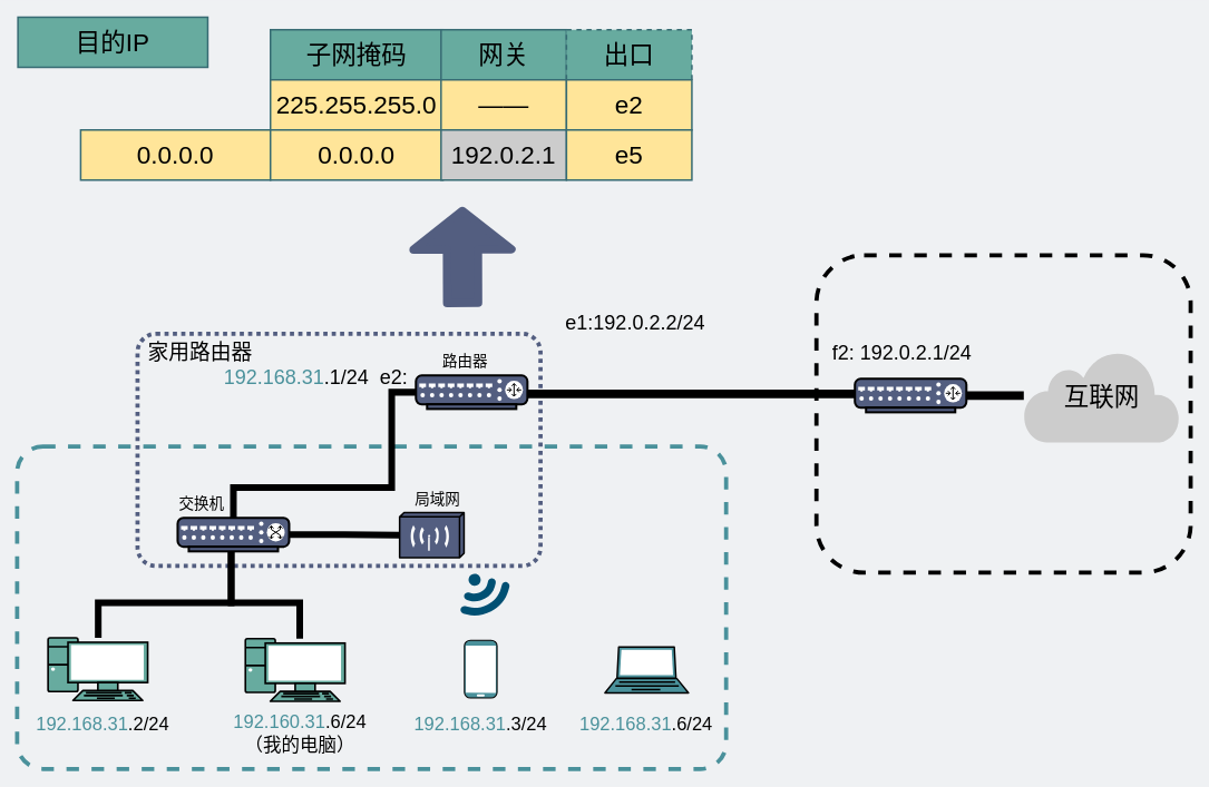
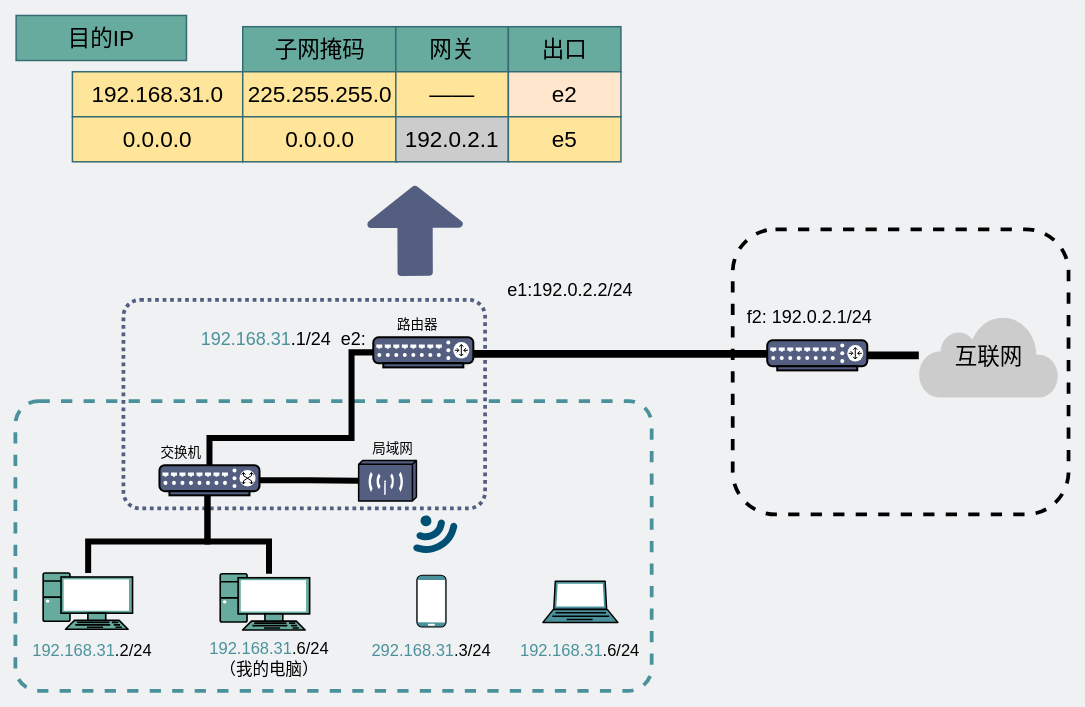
- <mxCell id="32" value="出口" style="rounded=0;whiteSpace=wrap;html=1;strokeColor=#376B73;strokeWidth=2;fontSize=30;fillColor=#67AB9F;dashed=1;" parent="1" vertex="1"><mxGeometry x="677.02" y="35" width="150" height="60" as="geometry" /></mxCell>
+ <mxCell id="32" value="出口" style="rounded=0;whiteSpace=wrap;html=1;strokeColor=#376B73;strokeWidth=2;fontSize=30;fillColor=#67AB9F;" parent="1" vertex="1"><mxGeometry x="677.02" y="35" width="150" height="60" as="geometry" /></mxCell>
+ <mxCell id="10" value="192.168.31.0" style="rounded=0;whiteSpace=wrap;html=1;strokeColor=#376B73;strokeWidth=2;fontSize=30;fillColor=#FFE599;" parent="1" vertex="1"><mxGeometry x="96" y="95" width="227" height="60" as="geometry" /></mxCell>
- <mxCell id="33" value="e2" style="rounded=0;whiteSpace=wrap;html=1;strokeColor=#376B73;strokeWidth=2;fontSize=30;fillColor=#FFE599;" parent="1" vertex="1"><mxGeometry x="677.02" y="95" width="150" height="60" as="geometry" /></mxCell>
+ <mxCell id="33" value="e2" style="rounded=0;whiteSpace=wrap;html=1;strokeColor=#376B73;strokeWidth=2;fontSize=30;fillColor=#ffe6cc;" parent="1" vertex="1"><mxGeometry x="677.02" y="95" width="150" height="60" as="geometry" /></mxCell>
- <mxCell id="44" value="&lt;font style=&quot;font-size: 25px&quot;&gt;家用路由器&lt;/font&gt;" style="text;html=1;strokeColor=none;fillColor=none;align=center;verticalAlign=middle;whiteSpace=wrap;rounded=0;fontSize=30;" parent="1" vertex="1"><mxGeometry x="172" y="412" width="134" height="14" as="geometry" /></mxCell>
- <mxCell id="41" value="&lt;font style=&quot;font-size: 22px&quot;&gt;&lt;font color=&quot;#4a919b&quot;&gt;192.168.31&lt;/font&gt;.3/24&lt;br&gt;&lt;/font&gt;" style="text;html=1;strokeColor=none;fillColor=none;align=center;verticalAlign=middle;whiteSpace=wrap;rounded=0;fontSize=22;" parent="1" vertex="1"><mxGeometry x="480.96" y="843" width="187.08" height="48" as="geometry" /></mxCell>
+ <mxCell id="41" value="&lt;font style=&quot;font-size: 22px&quot;&gt;&lt;font color=&quot;#4a919b&quot;&gt;292.168.31&lt;/font&gt;.3/24&lt;br&gt;&lt;/font&gt;" style="text;html=1;strokeColor=none;fillColor=none;align=center;verticalAlign=middle;whiteSpace=wrap;rounded=0;fontSize=22;" parent="1" vertex="1"><mxGeometry x="480.96" y="843" width="187.08" height="48" as="geometry" /></mxCell>
- <mxCell id="24" value="&lt;font style=&quot;font-size: 22px&quot;&gt;&lt;font color=&quot;#4a919b&quot;&gt;192.160.31&lt;/font&gt;.6/24&lt;br style=&quot;font-size: 22px&quot;&gt;（我的电脑）&lt;/font&gt;" style="text;html=1;strokeColor=none;fillColor=none;align=center;verticalAlign=middle;rounded=0;fontSize=22;whiteSpace=wrap;" parent="1" vertex="1"><mxGeometry x="236" y="838" width="245.15" height="79" as="geometry" /></mxCell>
+ <mxCell id="24" value="&lt;font style=&quot;font-size: 22px&quot;&gt;&lt;font color=&quot;#4a919b&quot;&gt;192.168.31&lt;/font&gt;.6/24&lt;br style=&quot;font-size: 22px&quot;&gt;（我的电脑）&lt;/font&gt;" style="text;html=1;strokeColor=none;fillColor=none;align=center;verticalAlign=middle;rounded=0;fontSize=22;whiteSpace=wrap;" parent="1" vertex="1"><mxGeometry x="236" y="838" width="245.15" height="79" as="geometry" /></mxCell>
